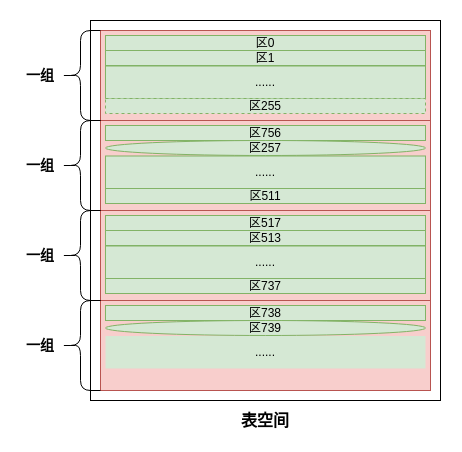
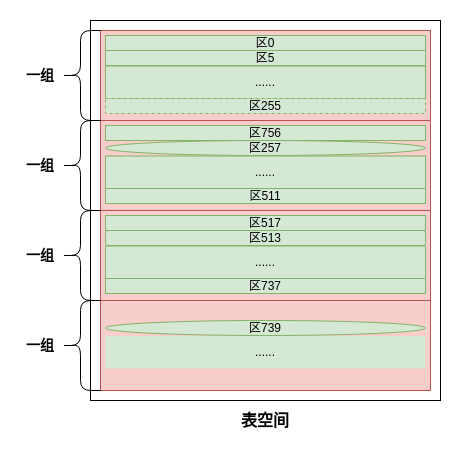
- <mxCell id="17" value="区1" style="rounded=0;whiteSpace=wrap;html=1;fillColor=#d5e8d4;strokeColor=#82b366;" vertex="1" parent="1"><mxGeometry x="105" y="50" width="320" height="15" as="geometry" /></mxCell>
+ <mxCell id="17" value="区5" style="rounded=0;whiteSpace=wrap;html=1;fillColor=#d5e8d4;strokeColor=#82b366;" vertex="1" parent="1"><mxGeometry x="105" y="50" width="320" height="15" as="geometry" /></mxCell>
- <mxCell id="26" value="区513" style="rounded=0;whiteSpace=wrap;html=1;fillColor=#d5e8d4;strokeColor=#82b366;" vertex="1" parent="1"><mxGeometry x="105" y="230" width="320" height="15" as="geometry" /></mxCell>
+ <mxCell id="26" value="区513" style="whiteSpace=wrap;html=1;fillColor=#d5e8d4;strokeColor=#82b366;rounded=1;" vertex="1" parent="1"><mxGeometry x="105" y="230" width="320" height="15" as="geometry" /></mxCell>
- <mxCell id="29" value="区738" style="rounded=0;whiteSpace=wrap;html=1;fillColor=#d5e8d4;strokeColor=#82b366;" vertex="1" parent="1"><mxGeometry x="105" y="305" width="320" height="15" as="geometry" /></mxCell>
